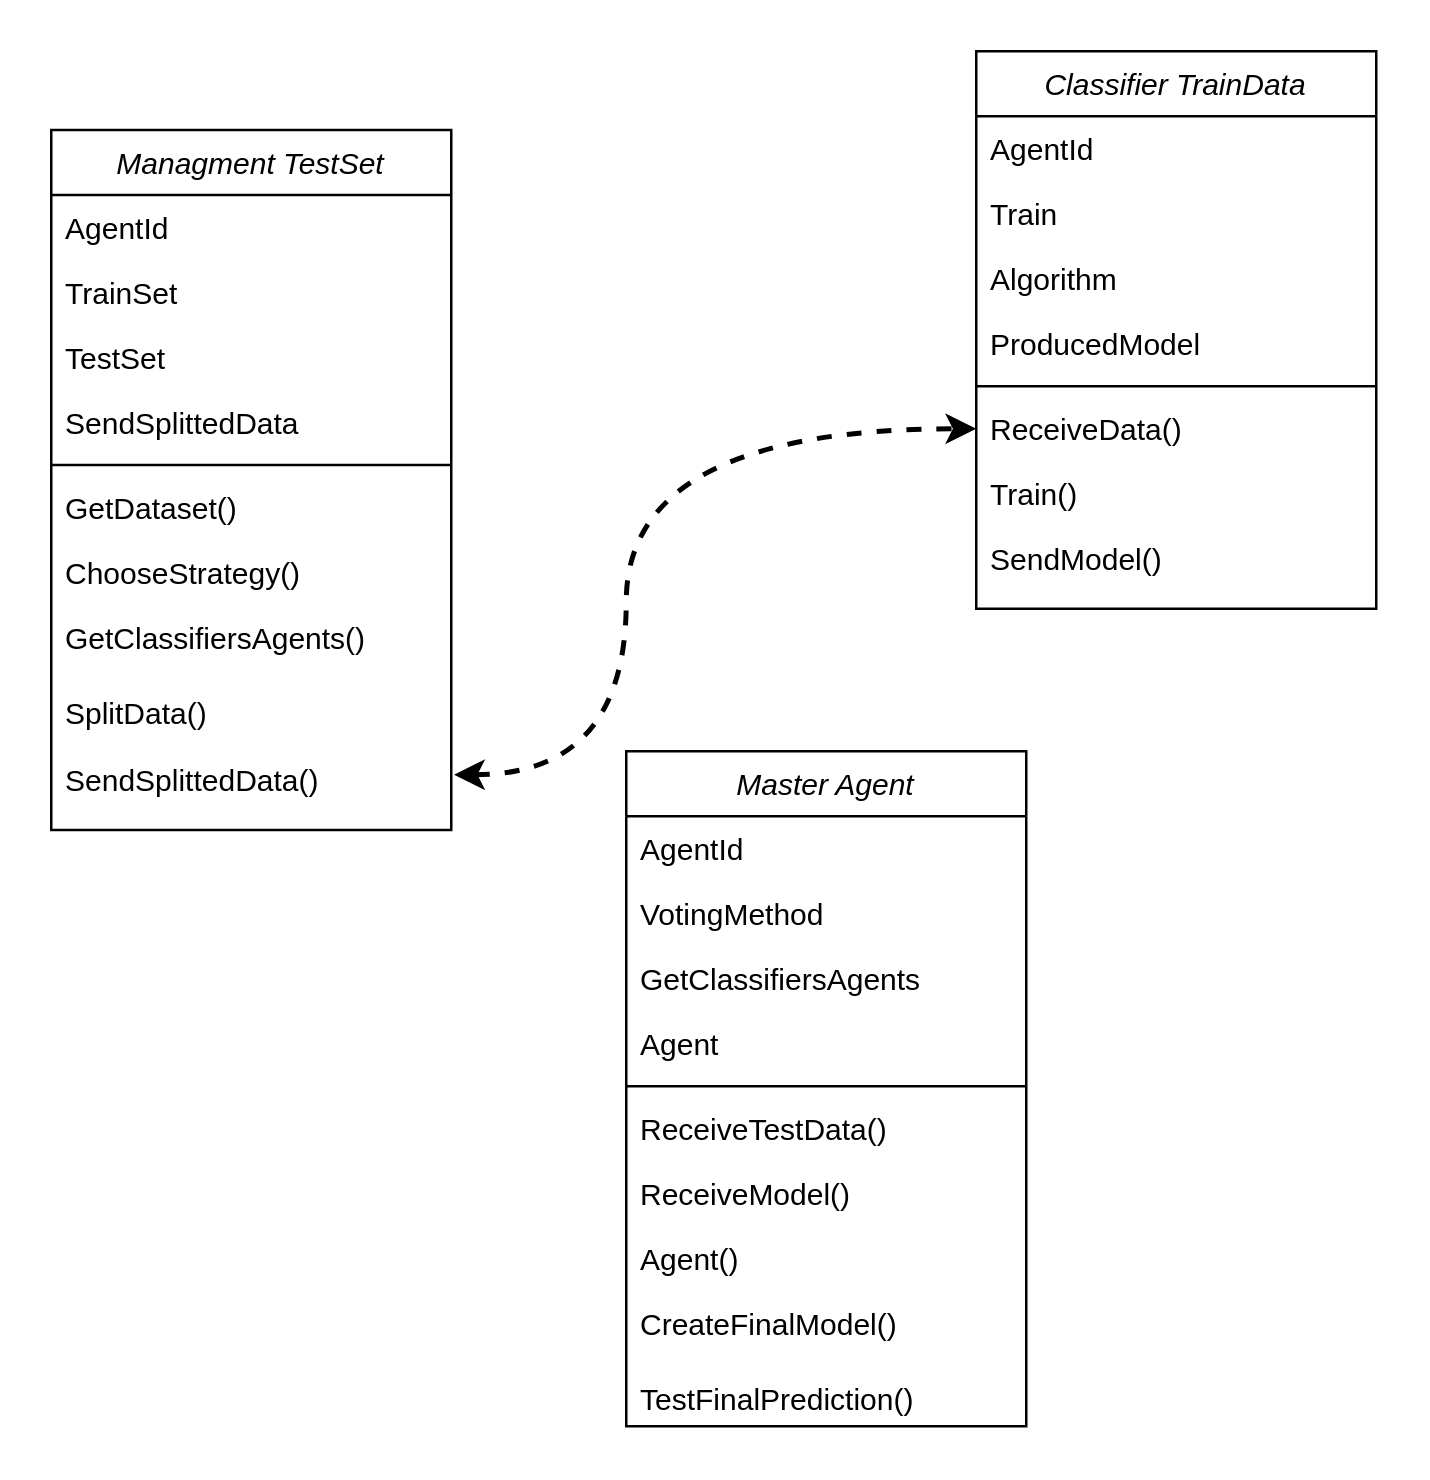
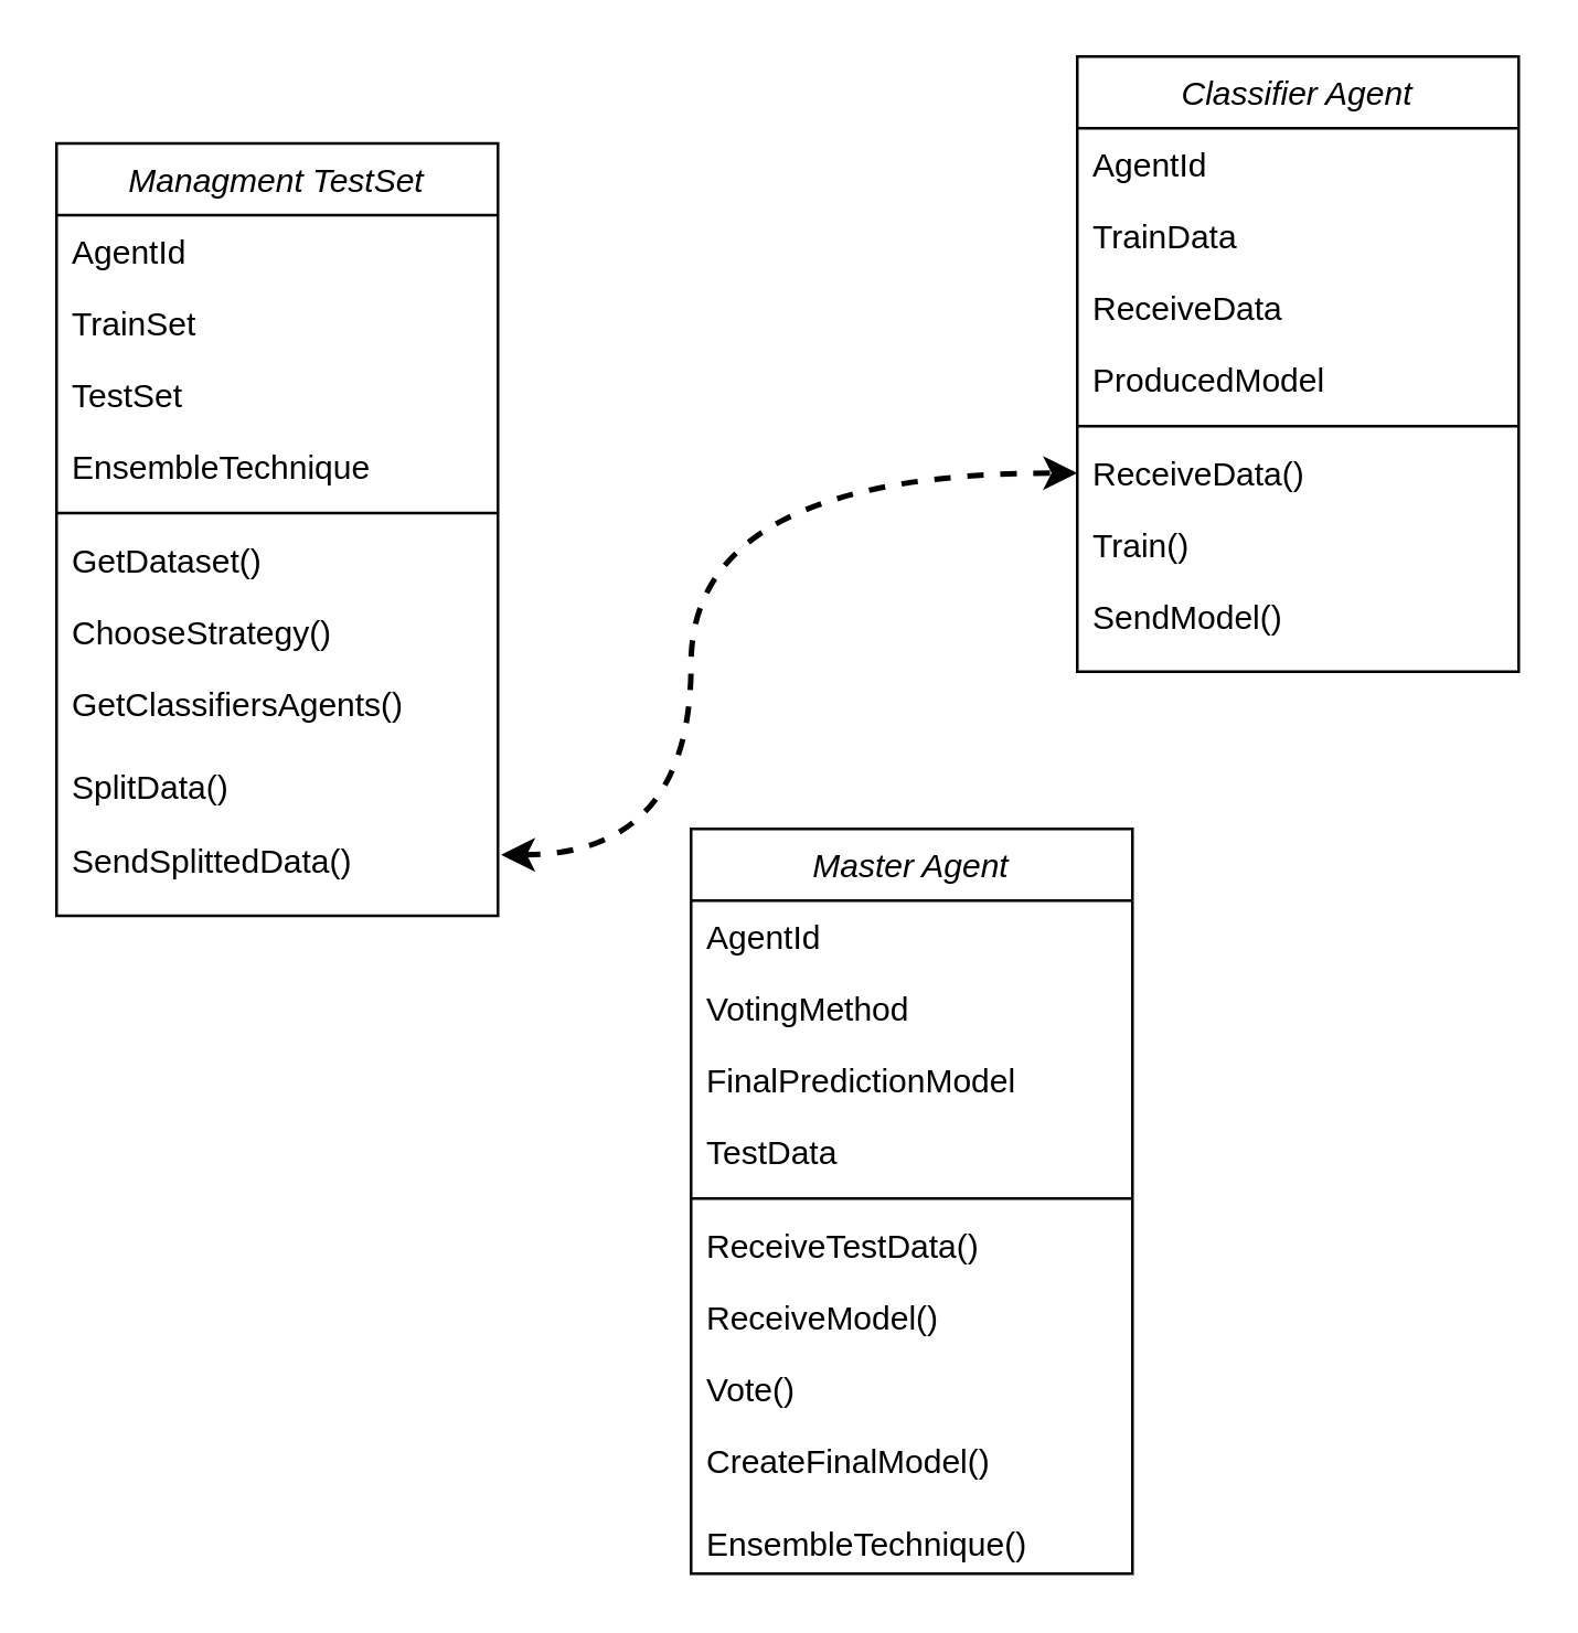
- <mxCell id="14" value="Classifier TrainData" style="swimlane;fontStyle=2;align=center;verticalAlign=top;childLayout=stackLayout;horizontal=1;startSize=26;horizontalStack=0;resizeParent=1;resizeLast=0;collapsible=1;marginBottom=0;rounded=0;shadow=0;strokeWidth=1;" vertex="1" parent="1"><mxGeometry x="390" y="20" width="160" height="223" as="geometry"><mxRectangle x="550" y="140" width="160" height="26" as="alternateBounds" /></mxGeometry></mxCell>
+ <mxCell id="14" value="Classifier Agent" style="swimlane;fontStyle=2;align=center;verticalAlign=top;childLayout=stackLayout;horizontal=1;startSize=26;horizontalStack=0;resizeParent=1;resizeLast=0;collapsible=1;marginBottom=0;rounded=0;shadow=0;strokeWidth=1;" vertex="1" parent="1"><mxGeometry x="390" y="20" width="160" height="223" as="geometry"><mxRectangle x="550" y="140" width="160" height="26" as="alternateBounds" /></mxGeometry></mxCell>
- <mxCell id="16" value="Train" style="text;align=left;verticalAlign=top;spacingLeft=4;spacingRight=4;overflow=hidden;rotatable=0;points=[[0,0.5],[1,0.5]];portConstraint=eastwest;rounded=0;shadow=0;html=0;" vertex="1" parent="14"><mxGeometry y="52" width="160" height="26" as="geometry" /></mxCell>
+ <mxCell id="16" value="TrainData" style="text;align=left;verticalAlign=top;spacingLeft=4;spacingRight=4;overflow=hidden;rotatable=0;points=[[0,0.5],[1,0.5]];portConstraint=eastwest;rounded=0;shadow=0;html=0;" vertex="1" parent="14"><mxGeometry y="52" width="160" height="26" as="geometry" /></mxCell>
- <mxCell id="17" value="Algorithm" style="text;align=left;verticalAlign=top;spacingLeft=4;spacingRight=4;overflow=hidden;rotatable=0;points=[[0,0.5],[1,0.5]];portConstraint=eastwest;rounded=0;shadow=0;html=0;" vertex="1" parent="14"><mxGeometry y="78" width="160" height="26" as="geometry" /></mxCell>
+ <mxCell id="17" value="ReceiveData" style="text;align=left;verticalAlign=top;spacingLeft=4;spacingRight=4;overflow=hidden;rotatable=0;points=[[0,0.5],[1,0.5]];portConstraint=eastwest;rounded=0;shadow=0;html=0;" vertex="1" parent="14"><mxGeometry y="78" width="160" height="26" as="geometry" /></mxCell>
- <mxCell id="7" value="SendSplittedData" style="text;align=left;verticalAlign=top;spacingLeft=4;spacingRight=4;overflow=hidden;rotatable=0;points=[[0,0.5],[1,0.5]];portConstraint=eastwest;rounded=0;shadow=0;html=0;" vertex="1" parent="3"><mxGeometry y="104" width="160" height="26" as="geometry" /></mxCell>
+ <mxCell id="7" value="EnsembleTechnique" style="text;align=left;verticalAlign=top;spacingLeft=4;spacingRight=4;overflow=hidden;rotatable=0;points=[[0,0.5],[1,0.5]];portConstraint=eastwest;rounded=0;shadow=0;html=0;" vertex="1" parent="3"><mxGeometry y="104" width="160" height="26" as="geometry" /></mxCell>
- <mxCell id="26" value="GetClassifiersAgents" style="text;align=left;verticalAlign=top;spacingLeft=4;spacingRight=4;overflow=hidden;rotatable=0;points=[[0,0.5],[1,0.5]];portConstraint=eastwest;rounded=0;shadow=0;html=0;" parent="23" vertex="1"><mxGeometry y="78" width="160" height="26" as="geometry" /></mxCell>
+ <mxCell id="26" value="FinalPredictionModel" style="text;align=left;verticalAlign=top;spacingLeft=4;spacingRight=4;overflow=hidden;rotatable=0;points=[[0,0.5],[1,0.5]];portConstraint=eastwest;rounded=0;shadow=0;html=0;" parent="23" vertex="1"><mxGeometry y="78" width="160" height="26" as="geometry" /></mxCell>
- <mxCell id="27" value="Agent" style="text;align=left;verticalAlign=top;spacingLeft=4;spacingRight=4;overflow=hidden;rotatable=0;points=[[0,0.5],[1,0.5]];portConstraint=eastwest;rounded=0;shadow=0;html=0;" parent="23" vertex="1"><mxGeometry y="104" width="160" height="26" as="geometry" /></mxCell>
+ <mxCell id="27" value="TestData" style="text;align=left;verticalAlign=top;spacingLeft=4;spacingRight=4;overflow=hidden;rotatable=0;points=[[0,0.5],[1,0.5]];portConstraint=eastwest;rounded=0;shadow=0;html=0;" parent="23" vertex="1"><mxGeometry y="104" width="160" height="26" as="geometry" /></mxCell>
- <mxCell id="31" value="Agent()" style="text;align=left;verticalAlign=top;spacingLeft=4;spacingRight=4;overflow=hidden;rotatable=0;points=[[0,0.5],[1,0.5]];portConstraint=eastwest;" parent="23" vertex="1"><mxGeometry y="190" width="160" height="26" as="geometry" /></mxCell>
+ <mxCell id="31" value="Vote()" style="text;align=left;verticalAlign=top;spacingLeft=4;spacingRight=4;overflow=hidden;rotatable=0;points=[[0,0.5],[1,0.5]];portConstraint=eastwest;" parent="23" vertex="1"><mxGeometry y="190" width="160" height="26" as="geometry" /></mxCell>
- <mxCell id="33" value="TestFinalPrediction()" style="text;align=left;verticalAlign=top;spacingLeft=4;spacingRight=4;overflow=hidden;rotatable=0;points=[[0,0.5],[1,0.5]];portConstraint=eastwest;" vertex="1" parent="23"><mxGeometry y="246" width="160" height="24" as="geometry" /></mxCell>
+ <mxCell id="33" value="EnsembleTechnique()" style="text;align=left;verticalAlign=top;spacingLeft=4;spacingRight=4;overflow=hidden;rotatable=0;points=[[0,0.5],[1,0.5]];portConstraint=eastwest;" vertex="1" parent="23"><mxGeometry y="246" width="160" height="24" as="geometry" /></mxCell>
